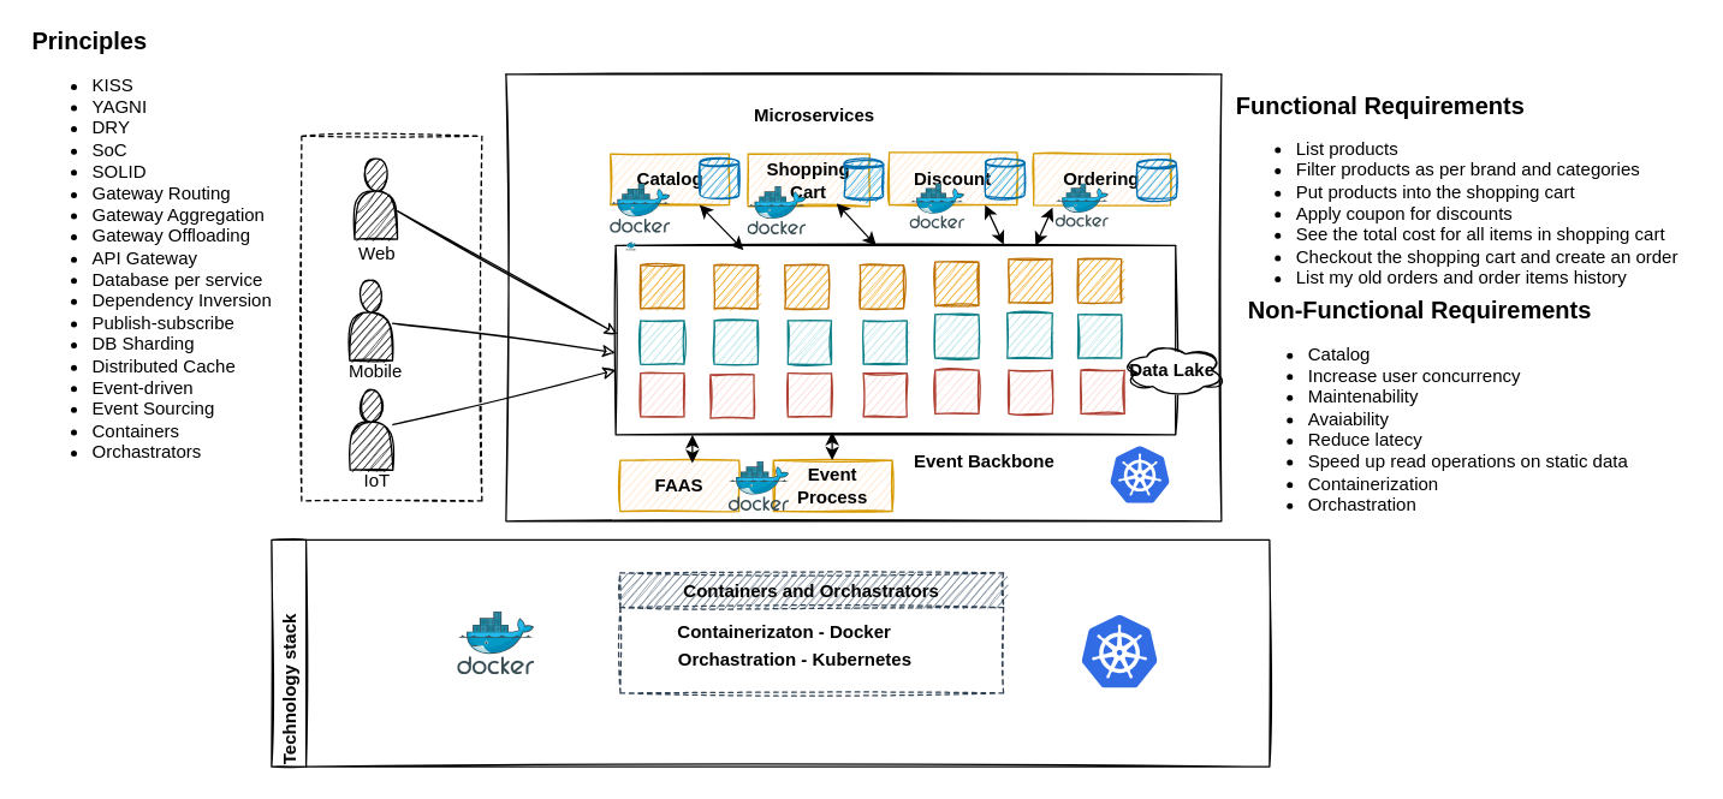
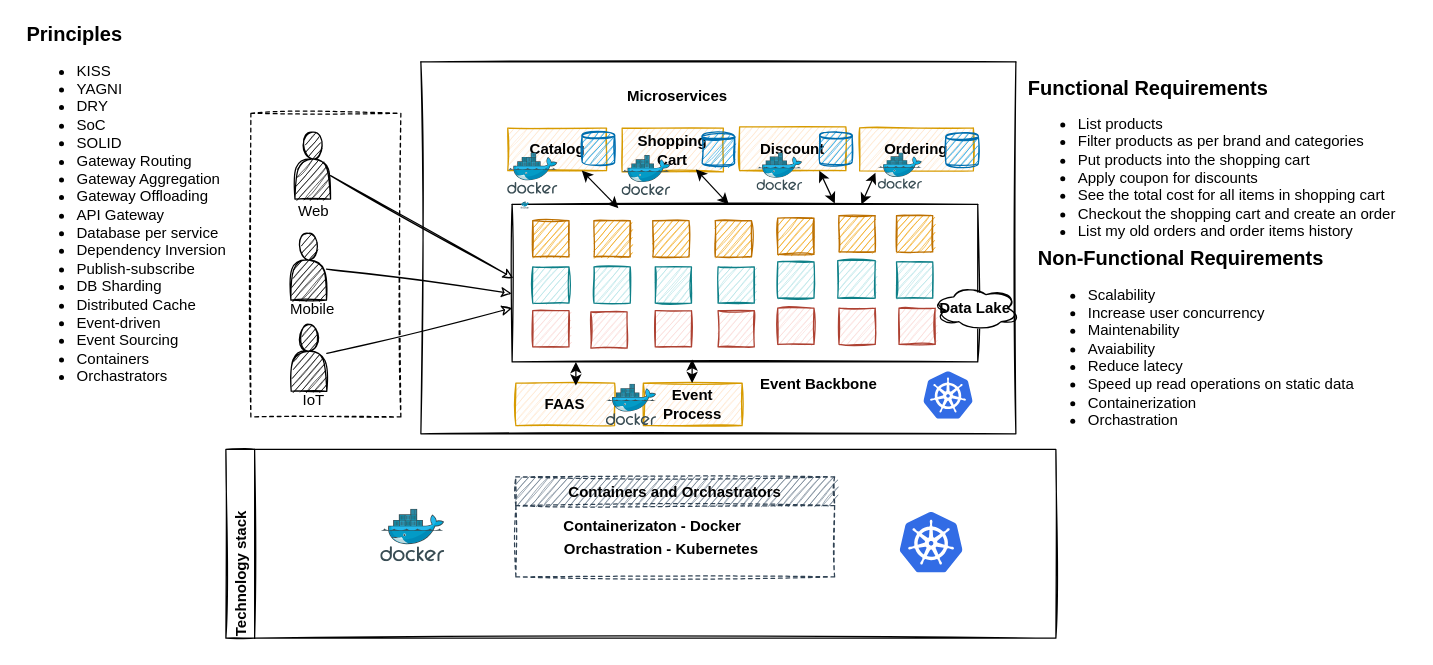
- <mxCell id="4" value="&lt;font style=&quot;font-size: 16px&quot;&gt;&lt;b&gt;Non-Functional Requirements&lt;/b&gt;&lt;br&gt;&lt;ul style=&quot;font-size: 12px&quot;&gt;&lt;li&gt;Catalog&lt;/li&gt;&lt;li&gt;Increase user concurrency&lt;/li&gt;&lt;li&gt;Maintenability&lt;/li&gt;&lt;li&gt;Avaiability&lt;/li&gt;&lt;li&gt;Reduce latecy&lt;/li&gt;&lt;li&gt;Speed up read operations on static data&lt;/li&gt;&lt;li&gt;Containerization&lt;/li&gt;&lt;li&gt;Orchastration&lt;/li&gt;&lt;/ul&gt;&lt;/font&gt;" style="text;html=1;align=left;verticalAlign=middle;resizable=0;points=[];autosize=1;strokeColor=none;fillColor=none;sketch=1;" parent="1" vertex="1"><mxGeometry x="828" y="198" width="263" height="156" as="geometry" /></mxCell>
+ <mxCell id="4" value="&lt;font style=&quot;font-size: 16px&quot;&gt;&lt;b&gt;Non-Functional Requirements&lt;/b&gt;&lt;br&gt;&lt;ul style=&quot;font-size: 12px&quot;&gt;&lt;li&gt;Scalability&lt;/li&gt;&lt;li&gt;Increase user concurrency&lt;/li&gt;&lt;li&gt;Maintenability&lt;/li&gt;&lt;li&gt;Avaiability&lt;/li&gt;&lt;li&gt;Reduce latecy&lt;/li&gt;&lt;li&gt;Speed up read operations on static data&lt;/li&gt;&lt;li&gt;Containerization&lt;/li&gt;&lt;li&gt;Orchastration&lt;/li&gt;&lt;/ul&gt;&lt;/font&gt;" style="text;html=1;align=left;verticalAlign=middle;resizable=0;points=[];autosize=1;strokeColor=none;fillColor=none;sketch=1;" parent="1" vertex="1"><mxGeometry x="828" y="198" width="263" height="156" as="geometry" /></mxCell>
